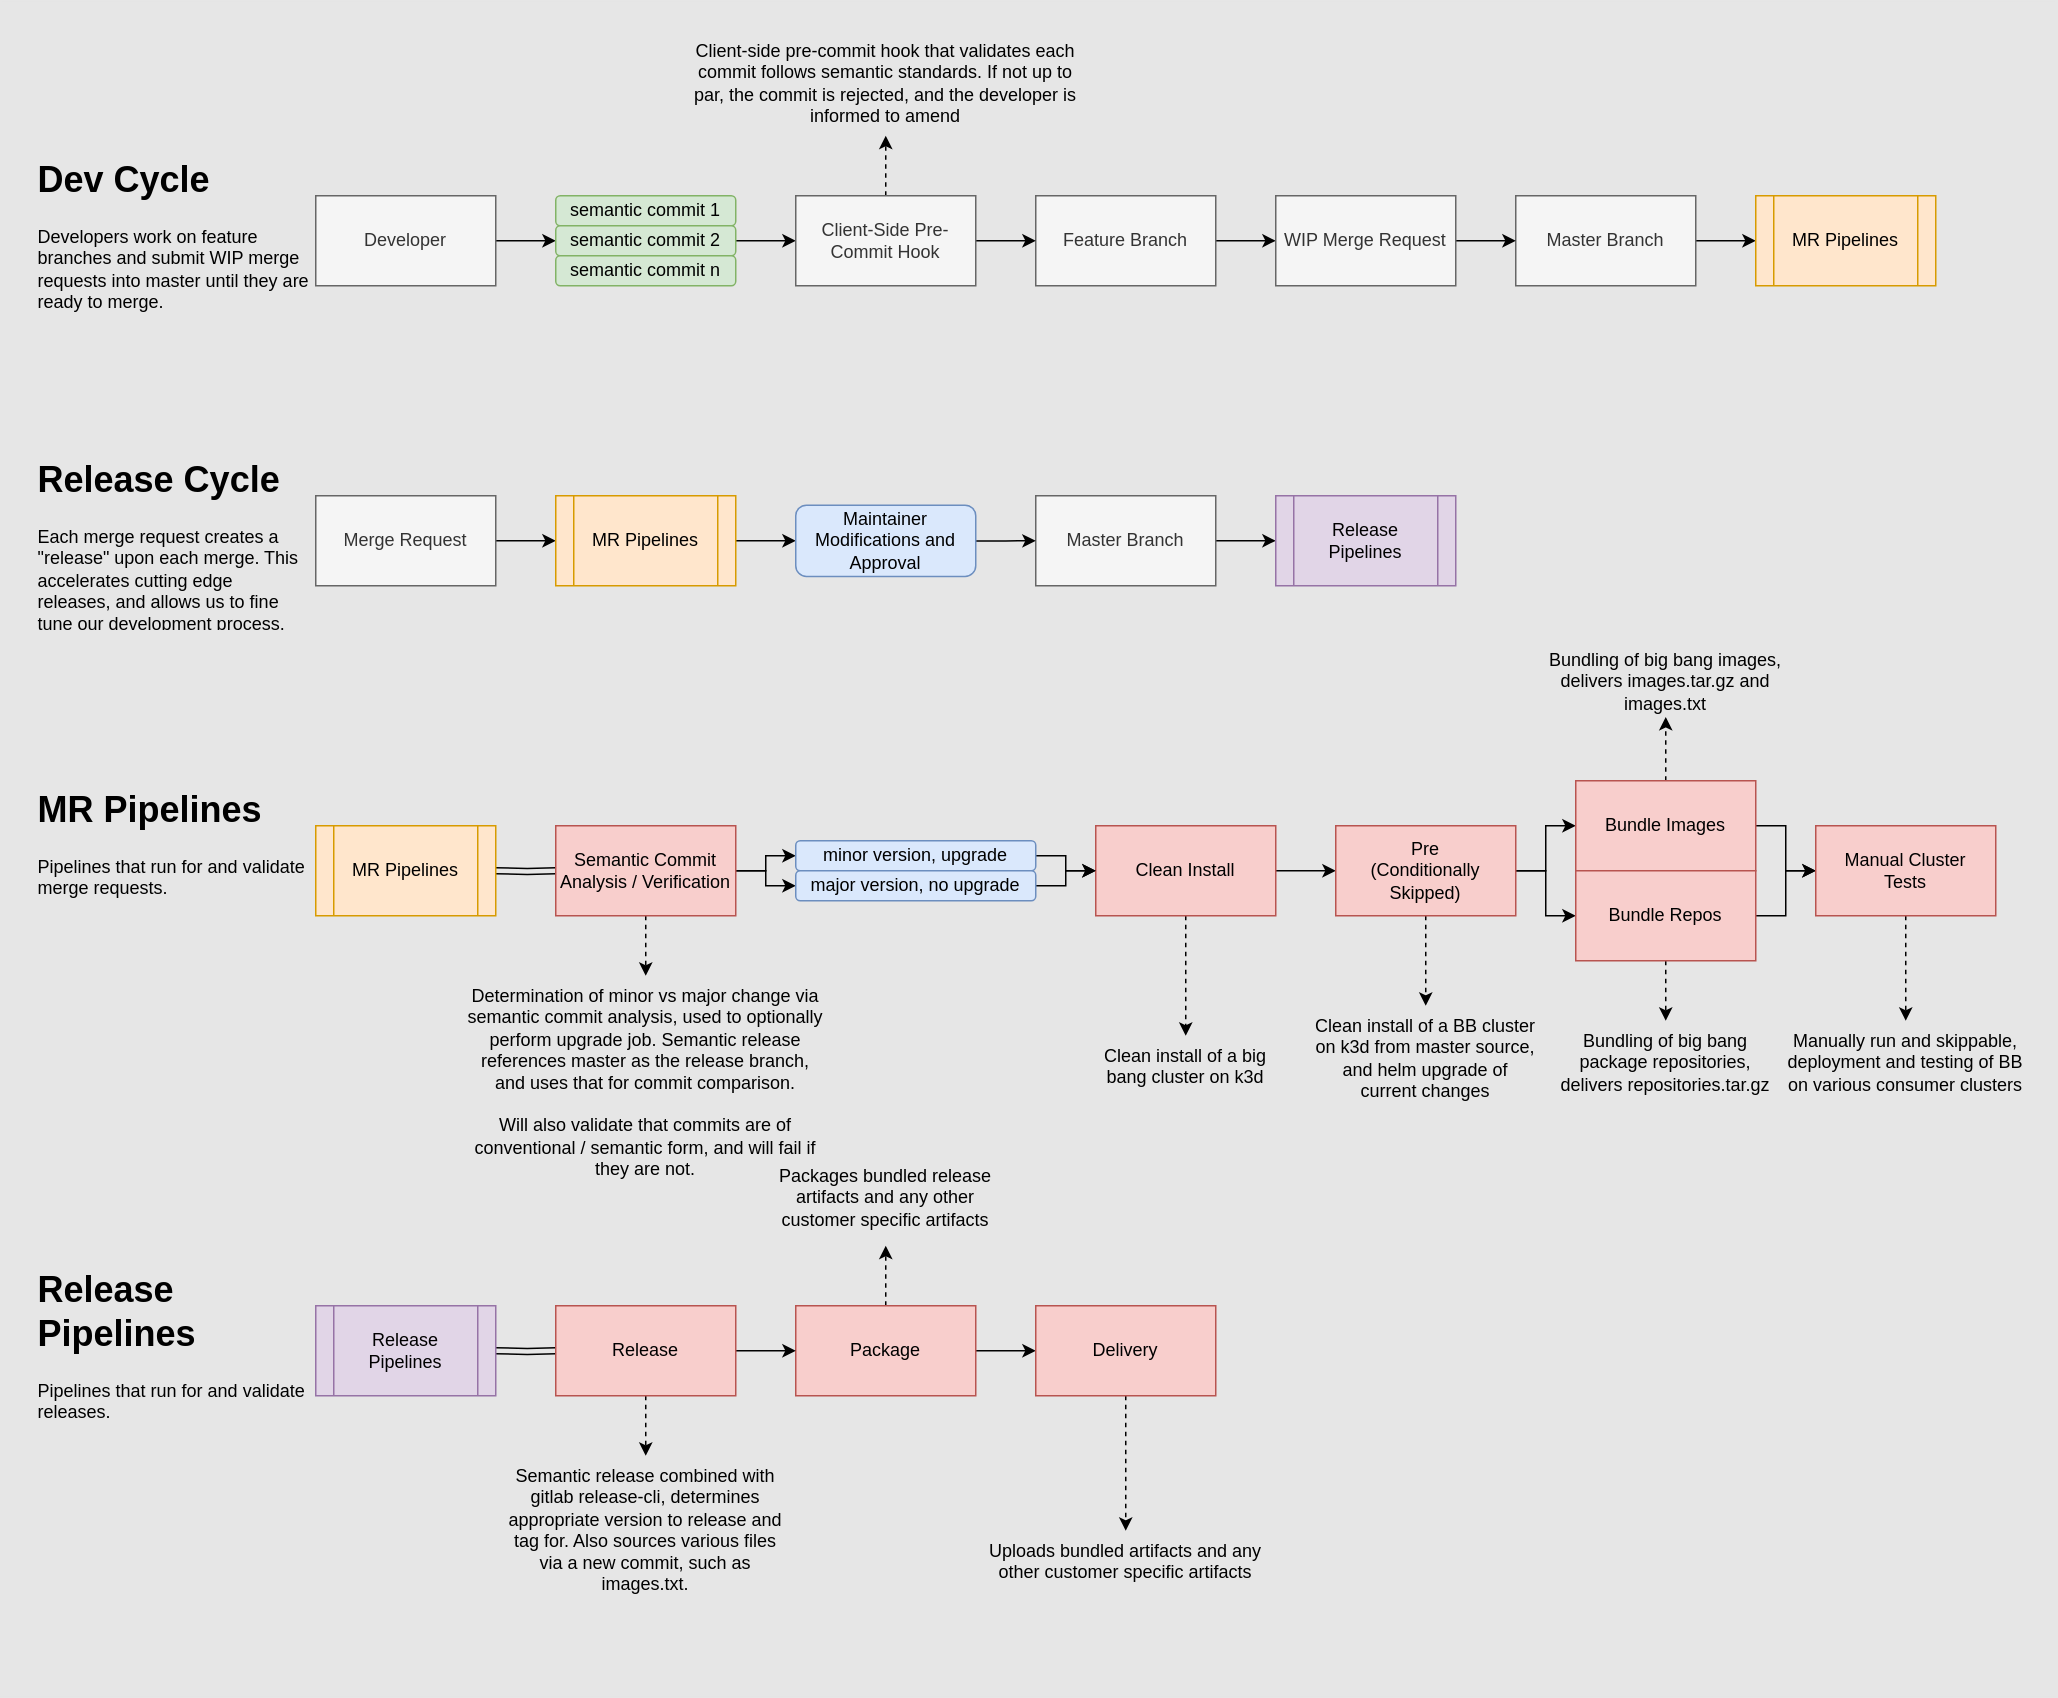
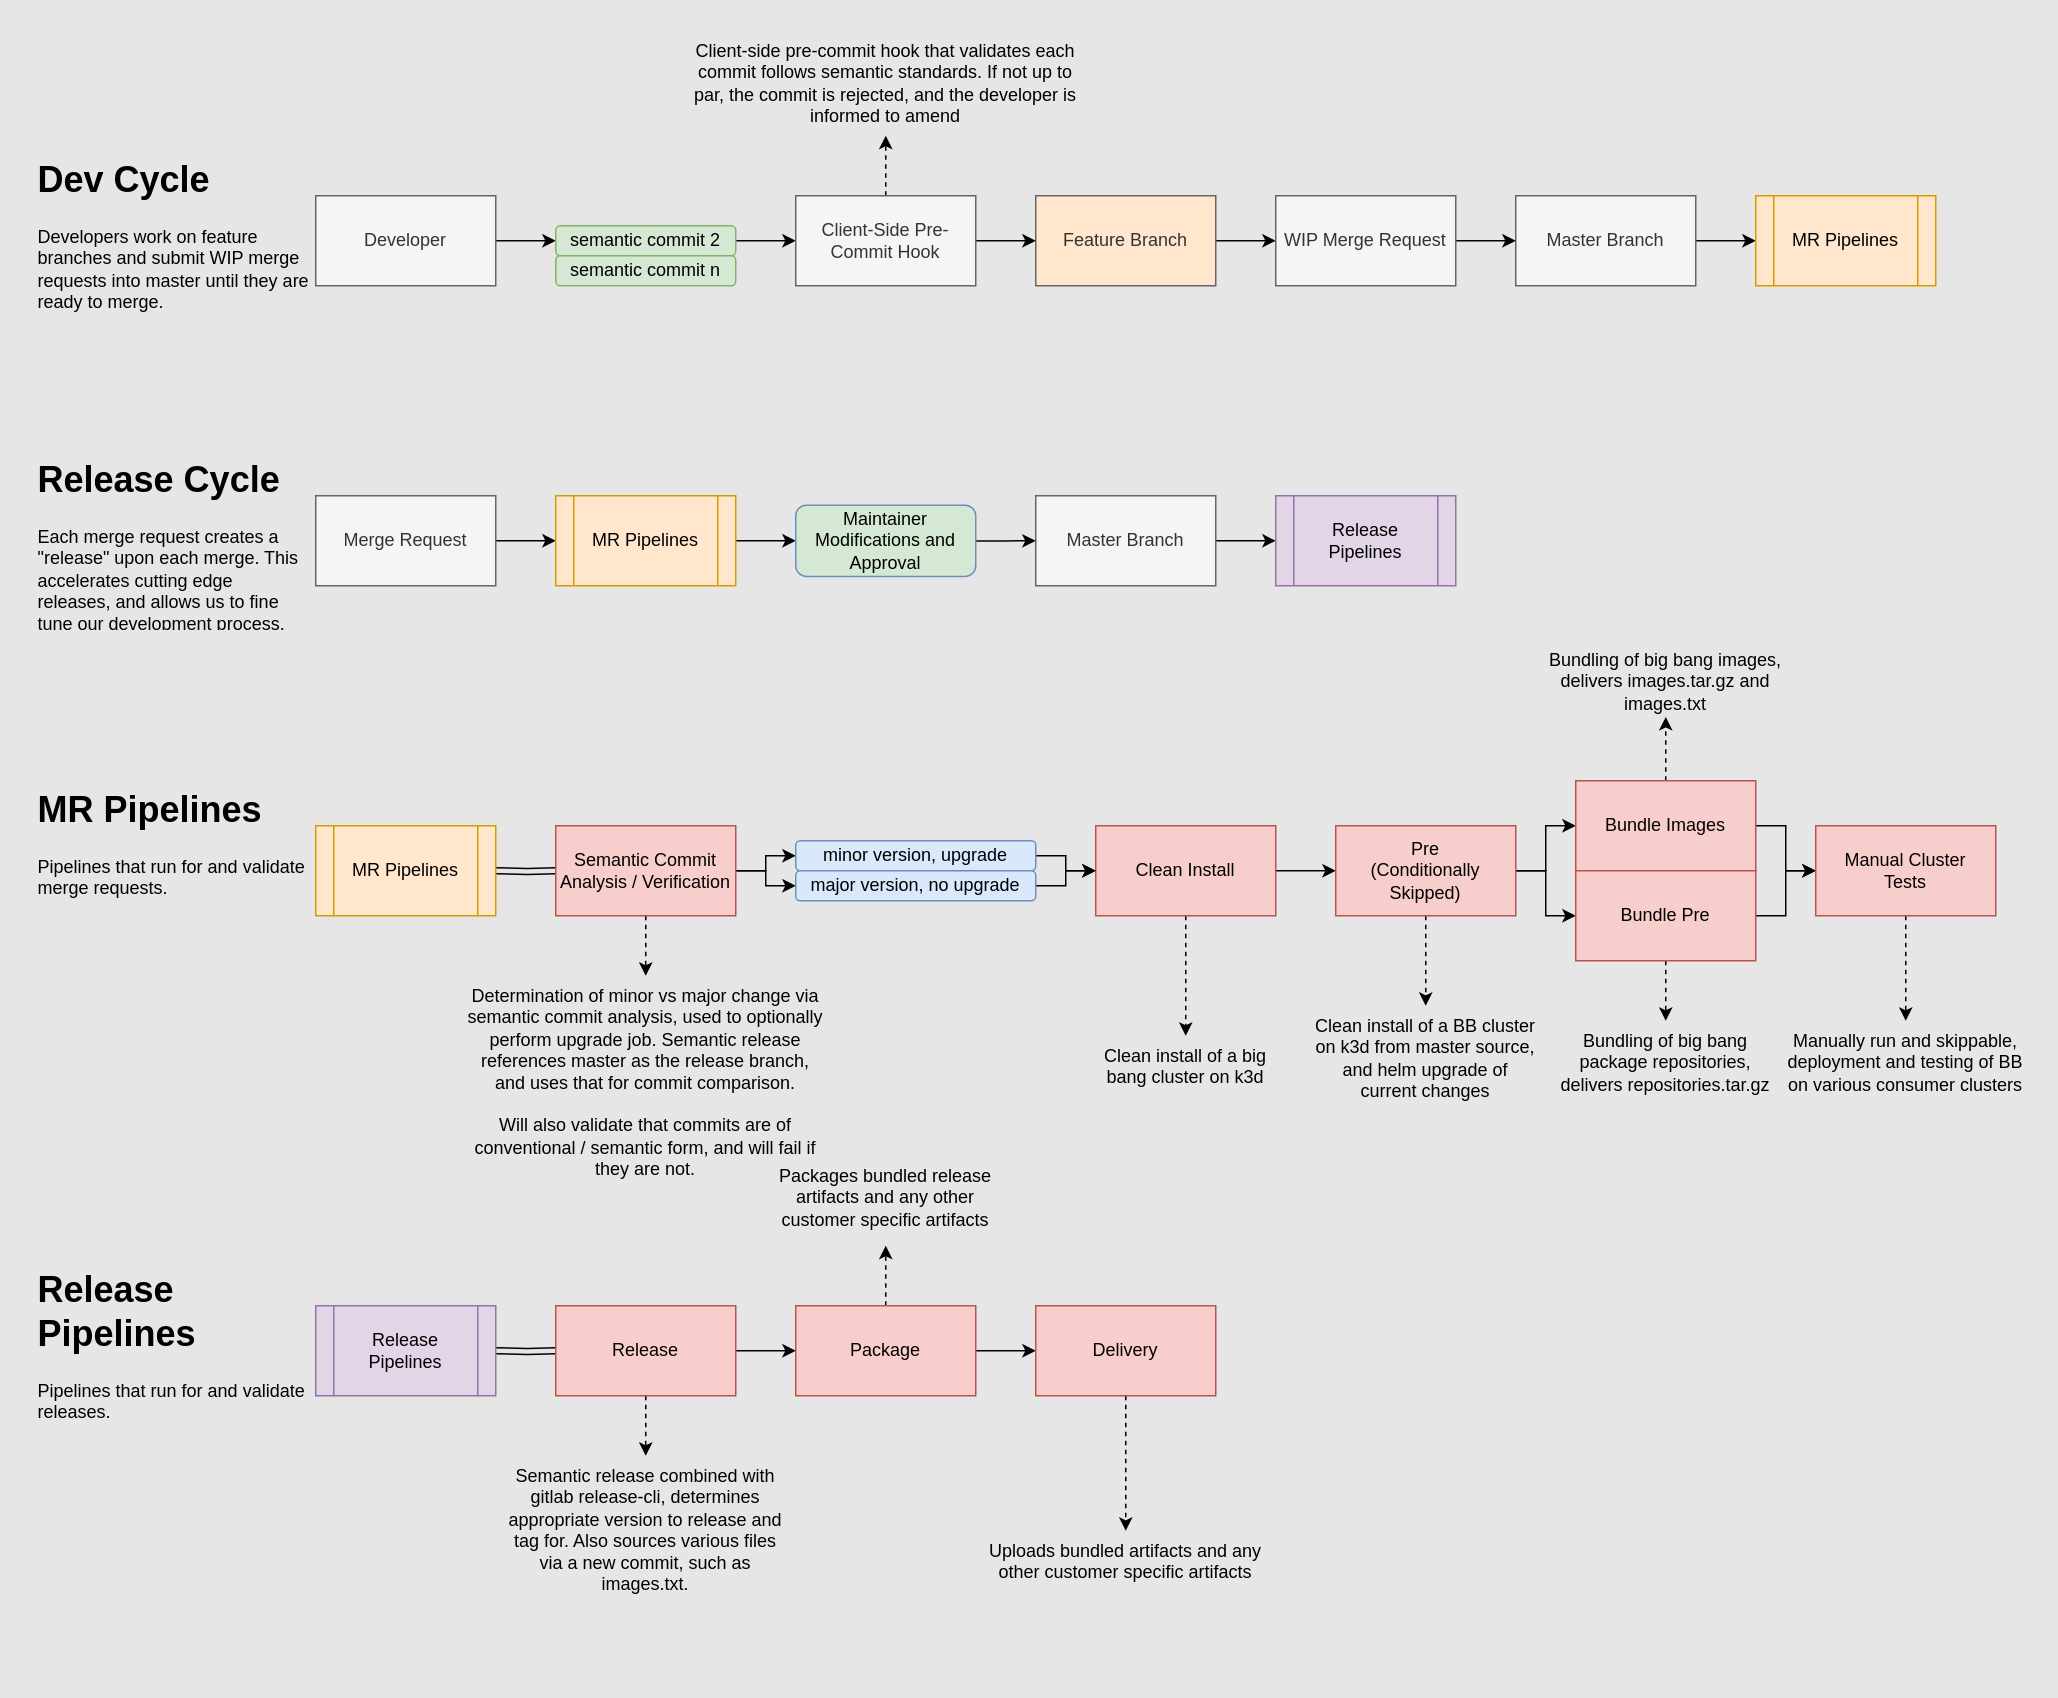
- <mxCell id="8" value="semantic commit 1" style="rounded=1;whiteSpace=wrap;html=1;fillColor=#d5e8d4;strokeColor=#82b366;" parent="1" vertex="1"><mxGeometry x="370" y="130" width="120" height="20" as="geometry" /></mxCell>
- <mxCell id="5" value="Feature Branch" style="rounded=0;whiteSpace=wrap;html=1;fillColor=#f5f5f5;strokeColor=#666666;fontColor=#333333;" parent="1" vertex="1"><mxGeometry x="690" y="130" width="120" height="60" as="geometry" /></mxCell>
+ <mxCell id="5" value="Feature Branch" style="rounded=0;whiteSpace=wrap;html=1;fillColor=#ffe6cc;strokeColor=#666666;fontColor=#333333;" parent="1" vertex="1"><mxGeometry x="690" y="130" width="120" height="60" as="geometry" /></mxCell>
- <mxCell id="73" value="Maintainer Modifications and Approval" style="rounded=1;whiteSpace=wrap;html=1;fillColor=#dae8fc;strokeColor=#6c8ebf;" parent="1" vertex="1"><mxGeometry x="530" y="336.25" width="120" height="47.5" as="geometry" /></mxCell>
+ <mxCell id="73" value="Maintainer Modifications and Approval" style="rounded=1;whiteSpace=wrap;html=1;fillColor=#d5e8d4;strokeColor=#6c8ebf;" parent="1" vertex="1"><mxGeometry x="530" y="336.25" width="120" height="47.5" as="geometry" /></mxCell>
- <mxCell id="33" value="Bundle Repos" style="rounded=0;whiteSpace=wrap;html=1;fillColor=#f8cecc;strokeColor=#b85450;" parent="1" vertex="1"><mxGeometry x="1050" y="580" width="120" height="60" as="geometry" /></mxCell>
+ <mxCell id="33" value="Bundle Pre" style="rounded=0;whiteSpace=wrap;html=1;fillColor=#f8cecc;strokeColor=#b85450;" parent="1" vertex="1"><mxGeometry x="1050" y="580" width="120" height="60" as="geometry" /></mxCell>
